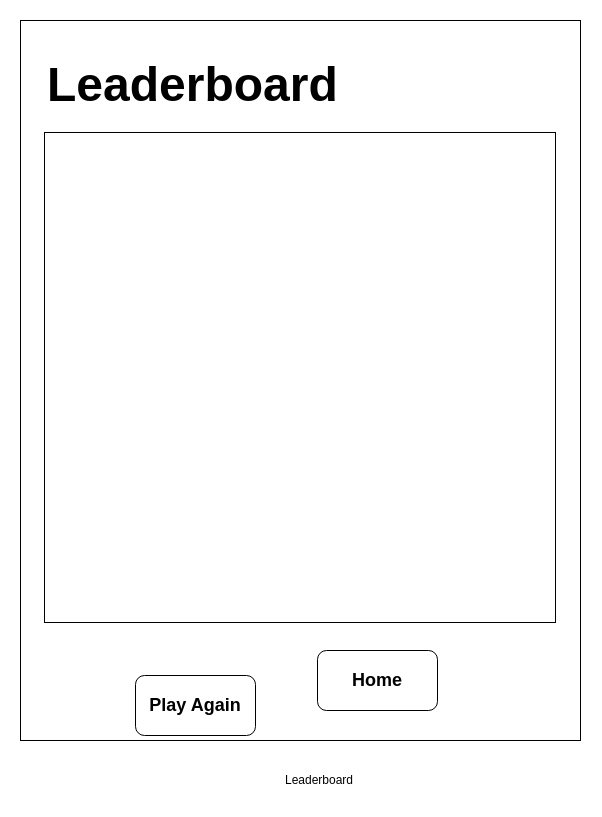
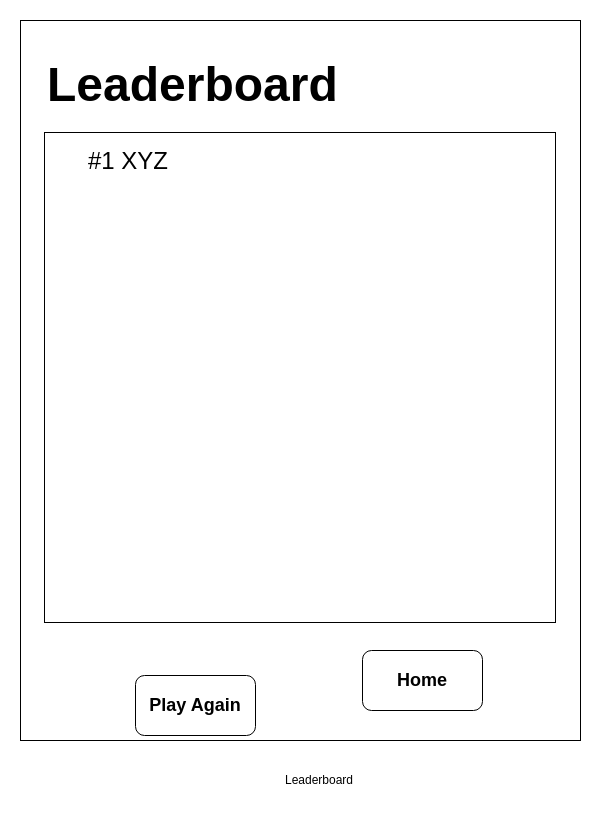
+ <mxCell id="8" value="#1 XYZ" style="text;html=1;strokeColor=none;fillColor=none;align=center;verticalAlign=middle;whiteSpace=wrap;rounded=0;fontSize=24;" vertex="1" parent="1"><mxGeometry x="58" y="146" width="140" height="30" as="geometry" /></mxCell>
- <mxCell id="4" value="&lt;b&gt;Home&lt;/b&gt;" style="rounded=1;whiteSpace=wrap;html=1;fontSize=18;" vertex="1" parent="1"><mxGeometry x="317" y="650" width="120" height="60" as="geometry" /></mxCell>
+ <mxCell id="4" value="&lt;b&gt;Home&lt;/b&gt;" style="rounded=1;whiteSpace=wrap;html=1;fontSize=18;" vertex="1" parent="1"><mxGeometry x="362" y="650" width="120" height="60" as="geometry" /></mxCell>
